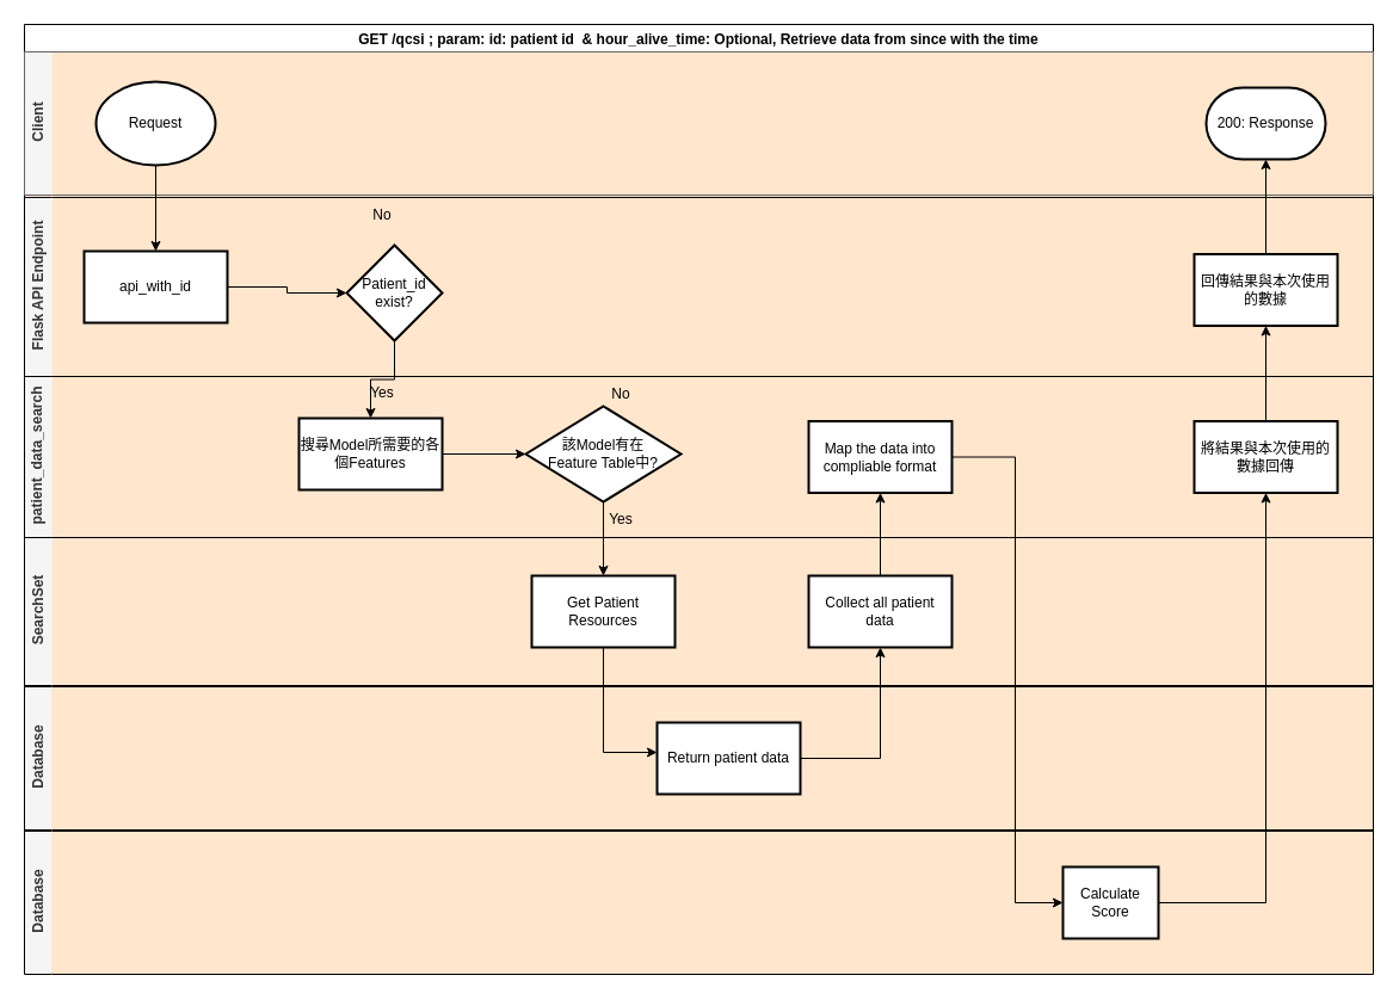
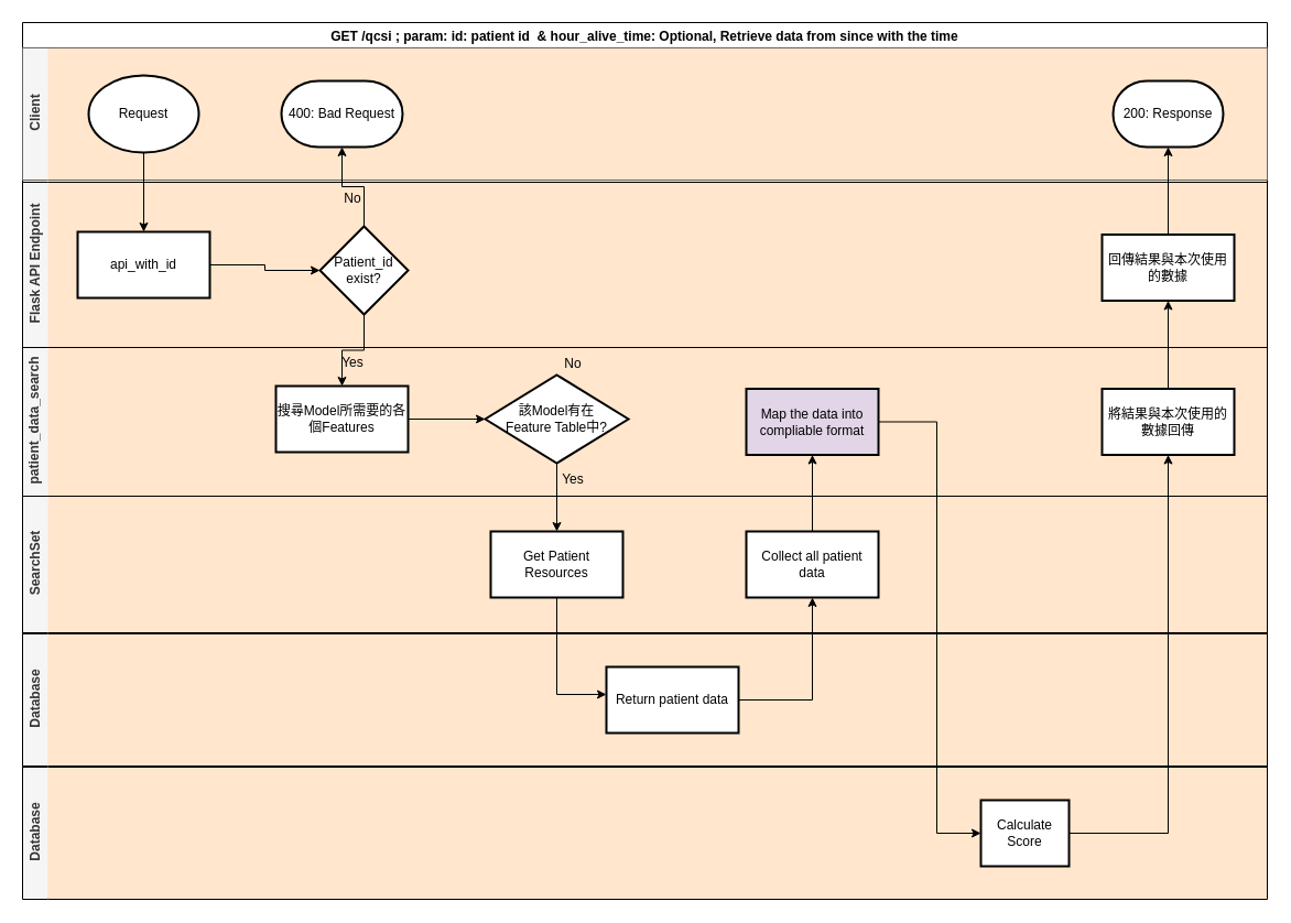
+ <mxCell id="5" value="400: Bad Request" style="strokeWidth=2;html=1;shape=mxgraph.flowchart.terminator;whiteSpace=wrap;" parent="3" vertex="1"><mxGeometry x="235" y="30" width="110" height="60" as="geometry" /></mxCell>
+ <mxCell id="27" style="edgeStyle=orthogonalEdgeStyle;rounded=0;orthogonalLoop=1;jettySize=auto;html=1;" edge="1" parent="2" source="10" target="5"><mxGeometry relative="1" as="geometry" /></mxCell>
- <mxCell id="19" value="Map the data into compliable format" style="whiteSpace=wrap;html=1;strokeWidth=2;" vertex="1" parent="12"><mxGeometry x="657" y="37.5" width="120" height="60" as="geometry" /></mxCell>
+ <mxCell id="19" value="Map the data into compliable format" style="whiteSpace=wrap;html=1;strokeWidth=2;fillColor=#e1d5e7;" vertex="1" parent="12"><mxGeometry x="657" y="37.5" width="120" height="60" as="geometry" /></mxCell>
